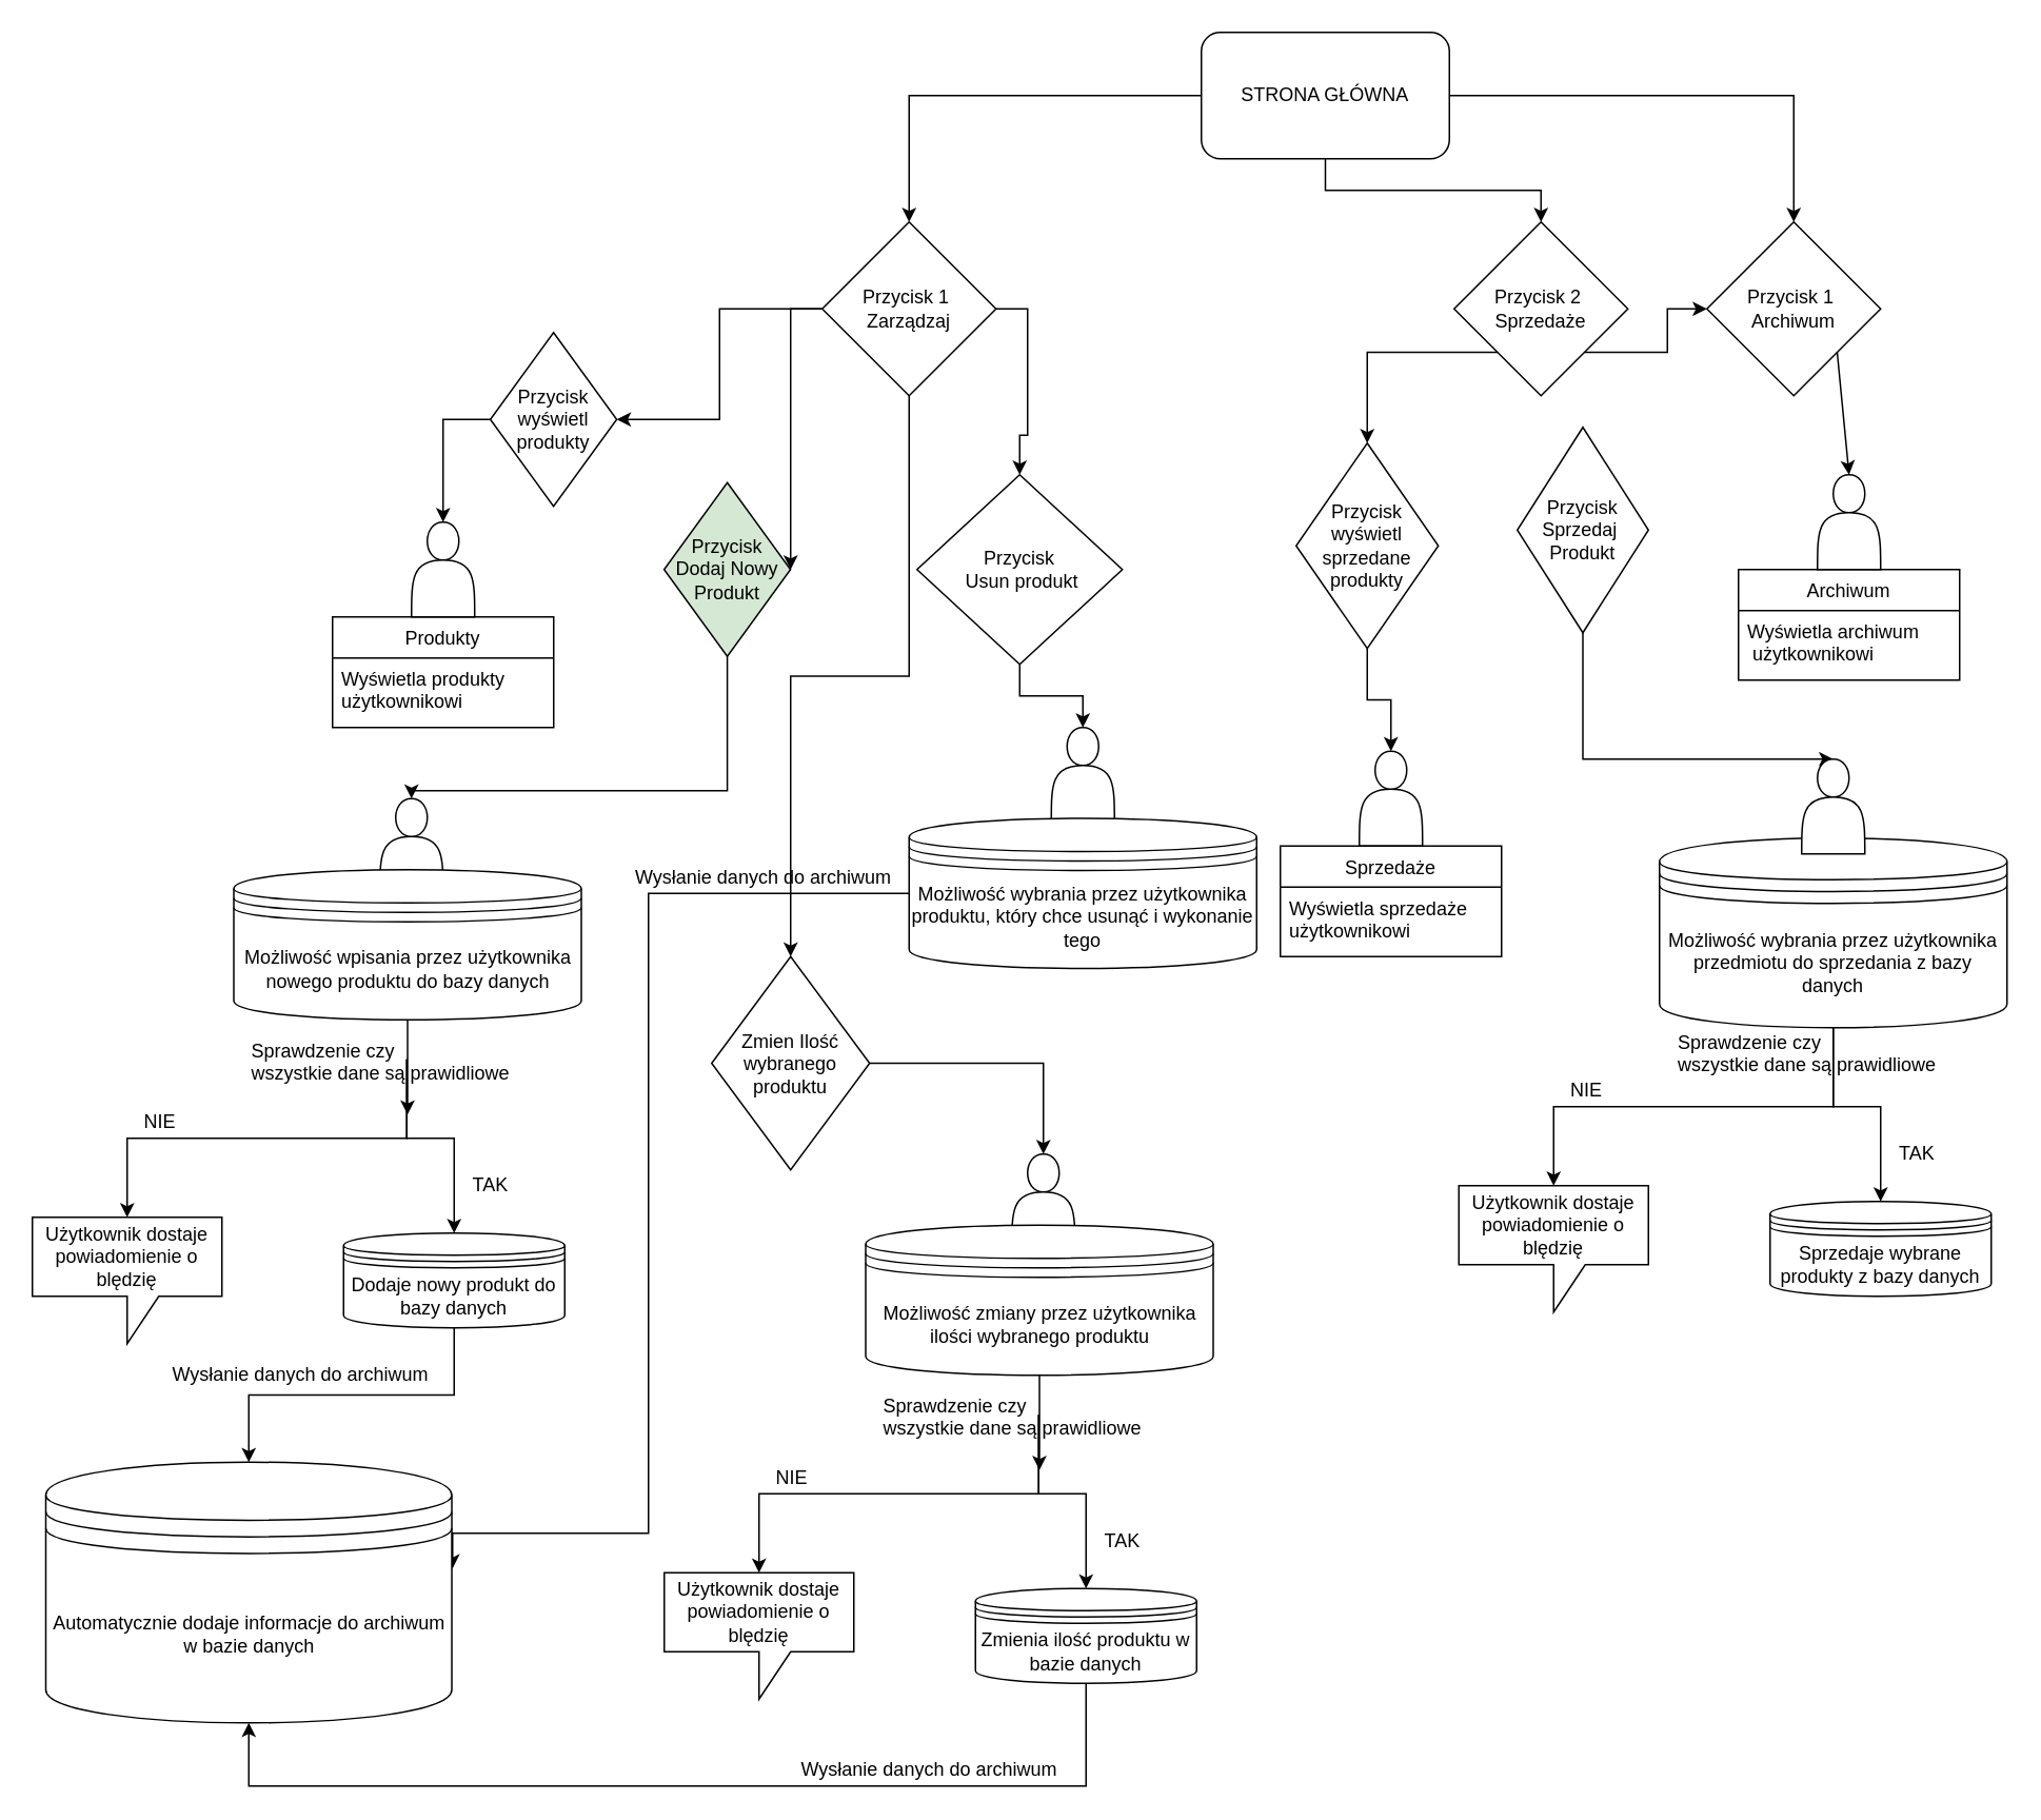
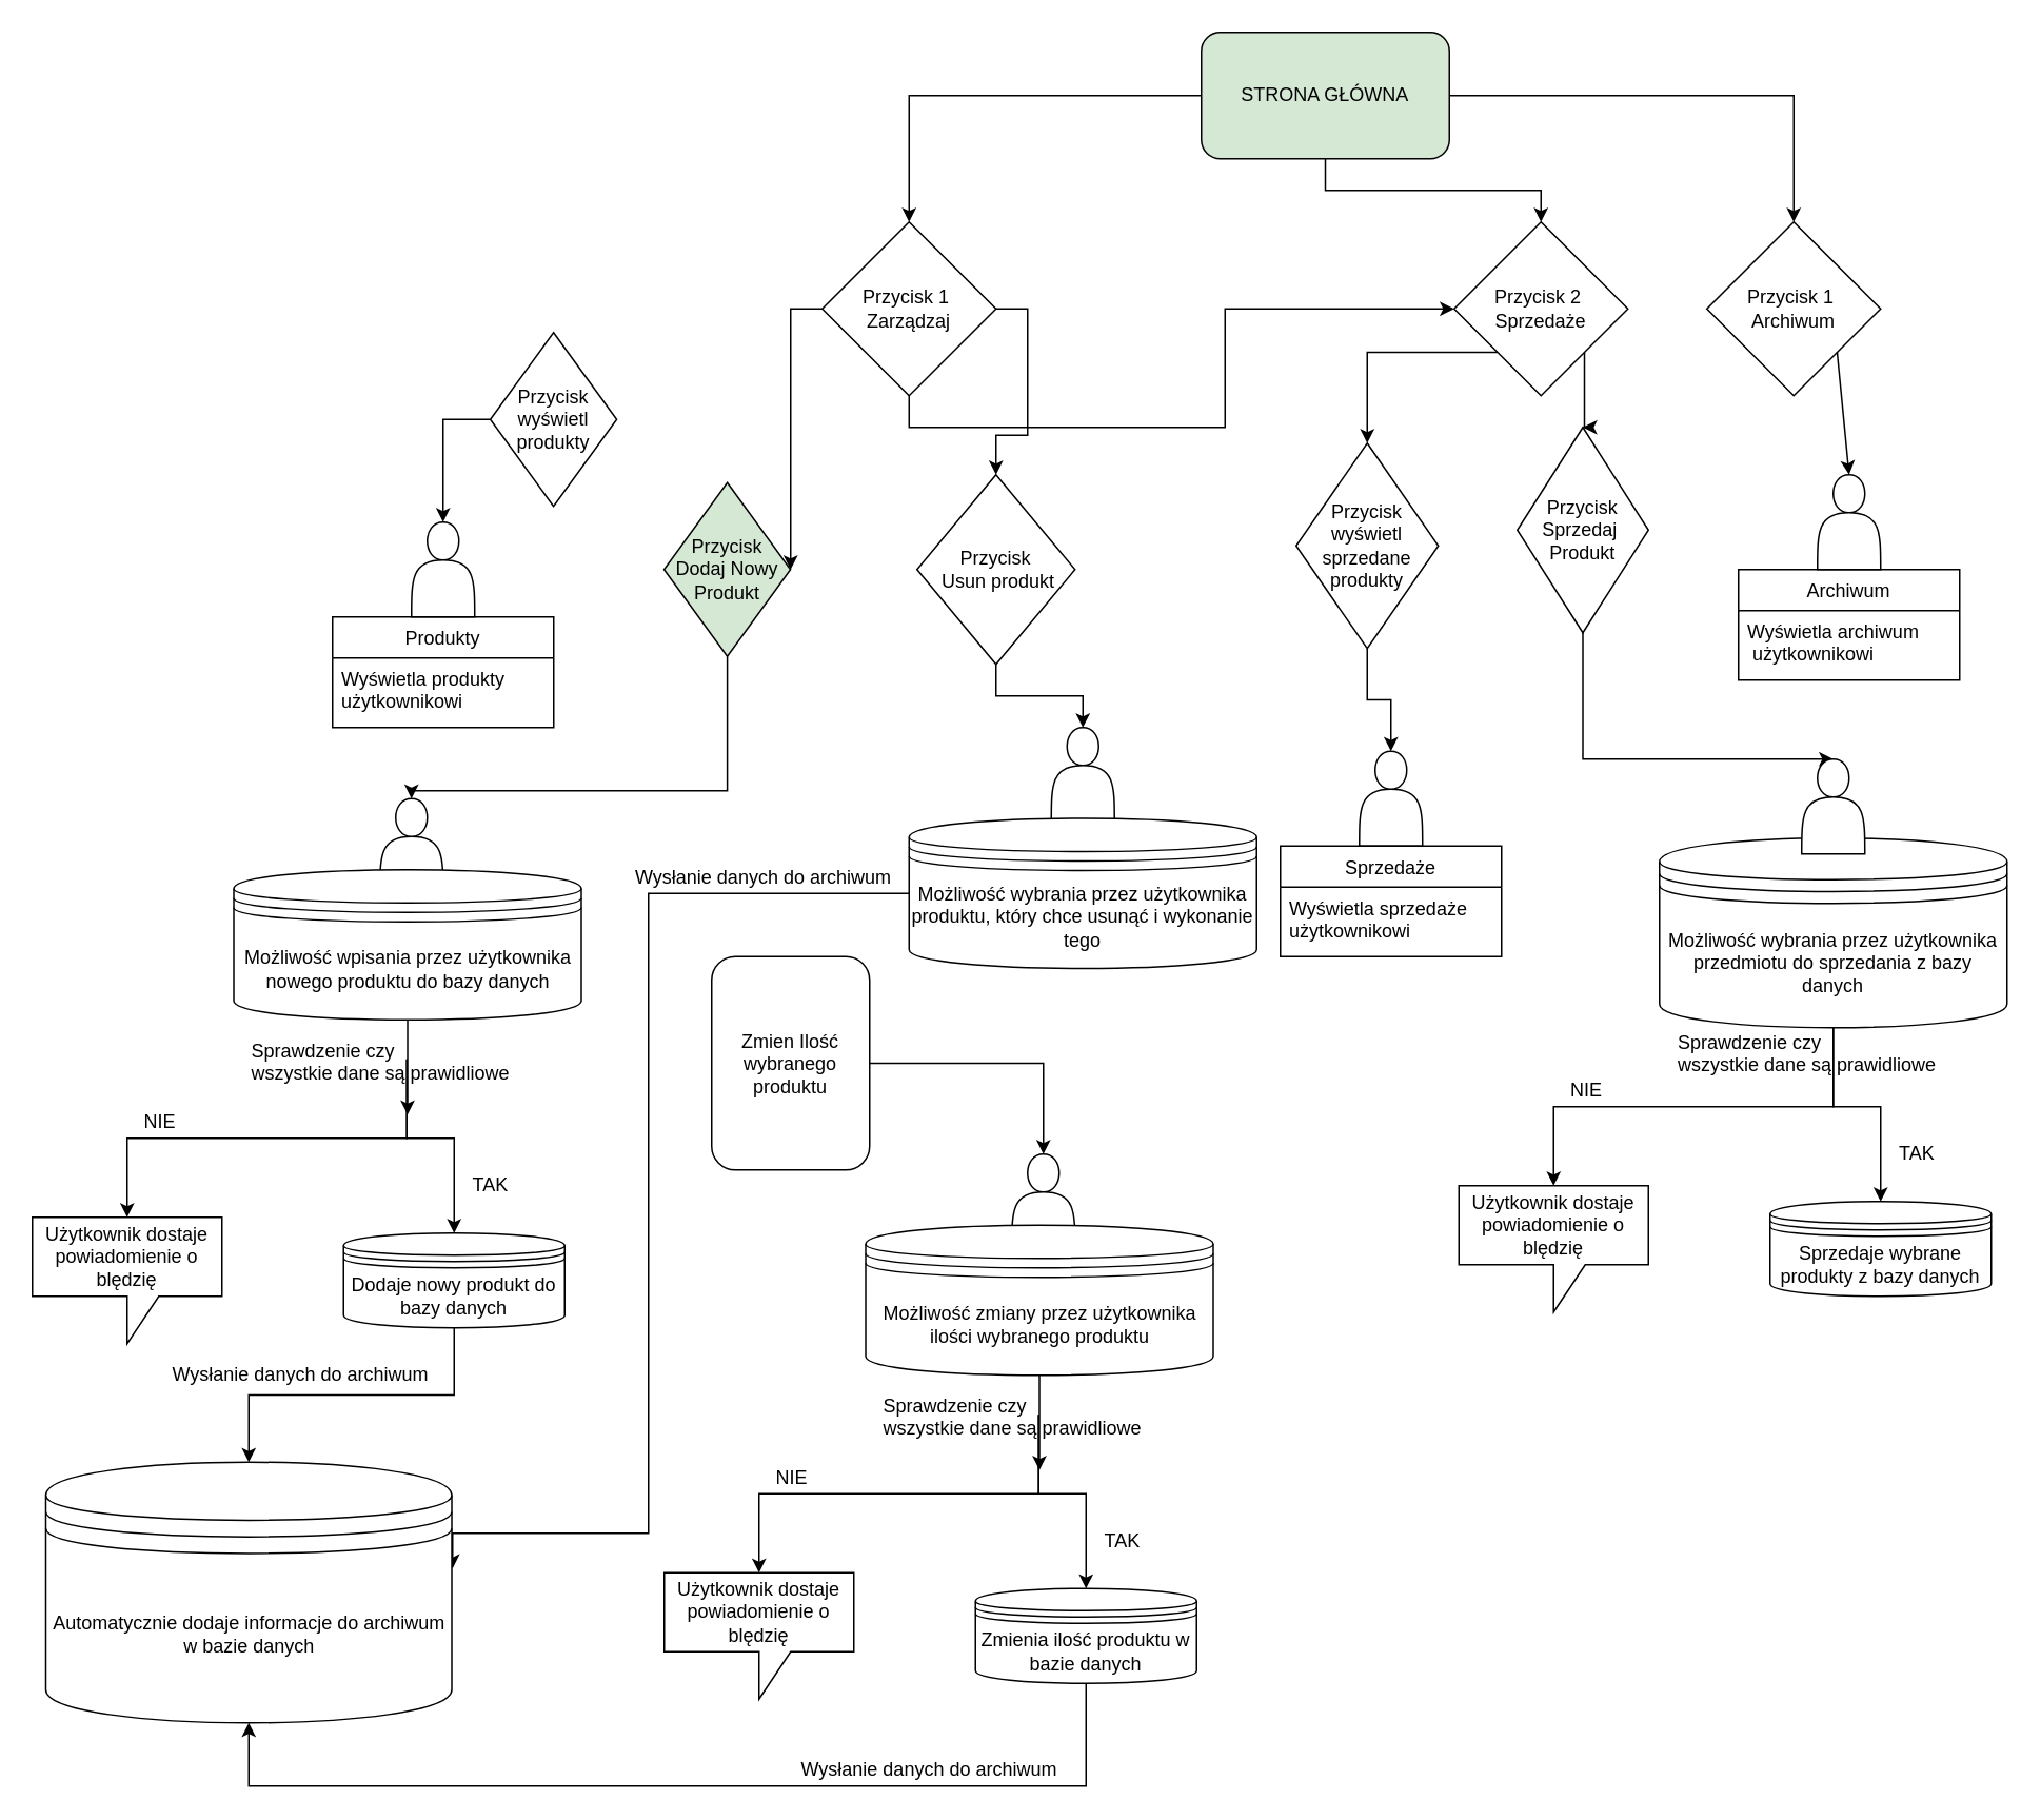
- <mxCell id="5" value="STRONA GŁÓWNA" style="rounded=1;whiteSpace=wrap;html=1;" vertex="1" parent="1"><mxGeometry x="760" y="20" width="157" height="80" as="geometry" /></mxCell>
+ <mxCell id="5" value="STRONA GŁÓWNA" style="rounded=1;whiteSpace=wrap;html=1;fillColor=#d5e8d4;" vertex="1" parent="1"><mxGeometry x="760" y="20" width="157" height="80" as="geometry" /></mxCell>
- <mxCell id="13" style="edgeStyle=orthogonalEdgeStyle;rounded=0;orthogonalLoop=1;jettySize=auto;html=1;exitX=1;exitY=1;exitDx=0;exitDy=0;" edge="1" parent="1" source="14" target="11"><mxGeometry relative="1" as="geometry" /></mxCell>
+ <mxCell id="13" style="edgeStyle=orthogonalEdgeStyle;rounded=0;orthogonalLoop=1;jettySize=auto;html=1;exitX=1;exitY=1;exitDx=0;exitDy=0;entryX=0.5;entryY=0;entryDx=0;entryDy=0;" edge="1" parent="1" source="14" target="19"><mxGeometry relative="1" as="geometry" /></mxCell>
- <mxCell id="6" style="edgeStyle=orthogonalEdgeStyle;rounded=0;orthogonalLoop=1;jettySize=auto;html=1;entryX=1;entryY=0.5;entryDx=0;entryDy=0;" edge="1" parent="1" source="10" target="20"><mxGeometry relative="1" as="geometry" /></mxCell>
- <mxCell id="54" value="Przycisk&lt;br&gt;&amp;nbsp;Usun produkt" style="rhombus;whiteSpace=wrap;html=1;" vertex="1" parent="1"><mxGeometry x="580" y="300" width="130" height="120" as="geometry" /></mxCell>
+ <mxCell id="54" value="Przycisk&lt;br&gt;&amp;nbsp;Usun produkt" style="rhombus;whiteSpace=wrap;html=1;" vertex="1" parent="1"><mxGeometry x="580" y="300" width="100" height="120" as="geometry" /></mxCell>
- <mxCell id="9" style="edgeStyle=orthogonalEdgeStyle;rounded=0;orthogonalLoop=1;jettySize=auto;html=1;exitX=0.5;exitY=1;exitDx=0;exitDy=0;" edge="1" parent="1" source="10" target="59"><mxGeometry relative="1" as="geometry" /></mxCell>
+ <mxCell id="9" style="edgeStyle=orthogonalEdgeStyle;rounded=0;orthogonalLoop=1;jettySize=auto;html=1;exitX=0.5;exitY=1;exitDx=0;exitDy=0;" edge="1" parent="1" source="10" target="14"><mxGeometry relative="1" as="geometry" /></mxCell>
- <mxCell id="59" value="Zmien Ilość wybranego produktu" style="rhombus;whiteSpace=wrap;html=1;" vertex="1" parent="1"><mxGeometry x="450" y="605" width="100" height="135" as="geometry" /></mxCell>
+ <mxCell id="59" value="Zmien Ilość wybranego produktu" style="whiteSpace=wrap;html=1;rounded=1;" vertex="1" parent="1"><mxGeometry x="450" y="605" width="100" height="135" as="geometry" /></mxCell>
